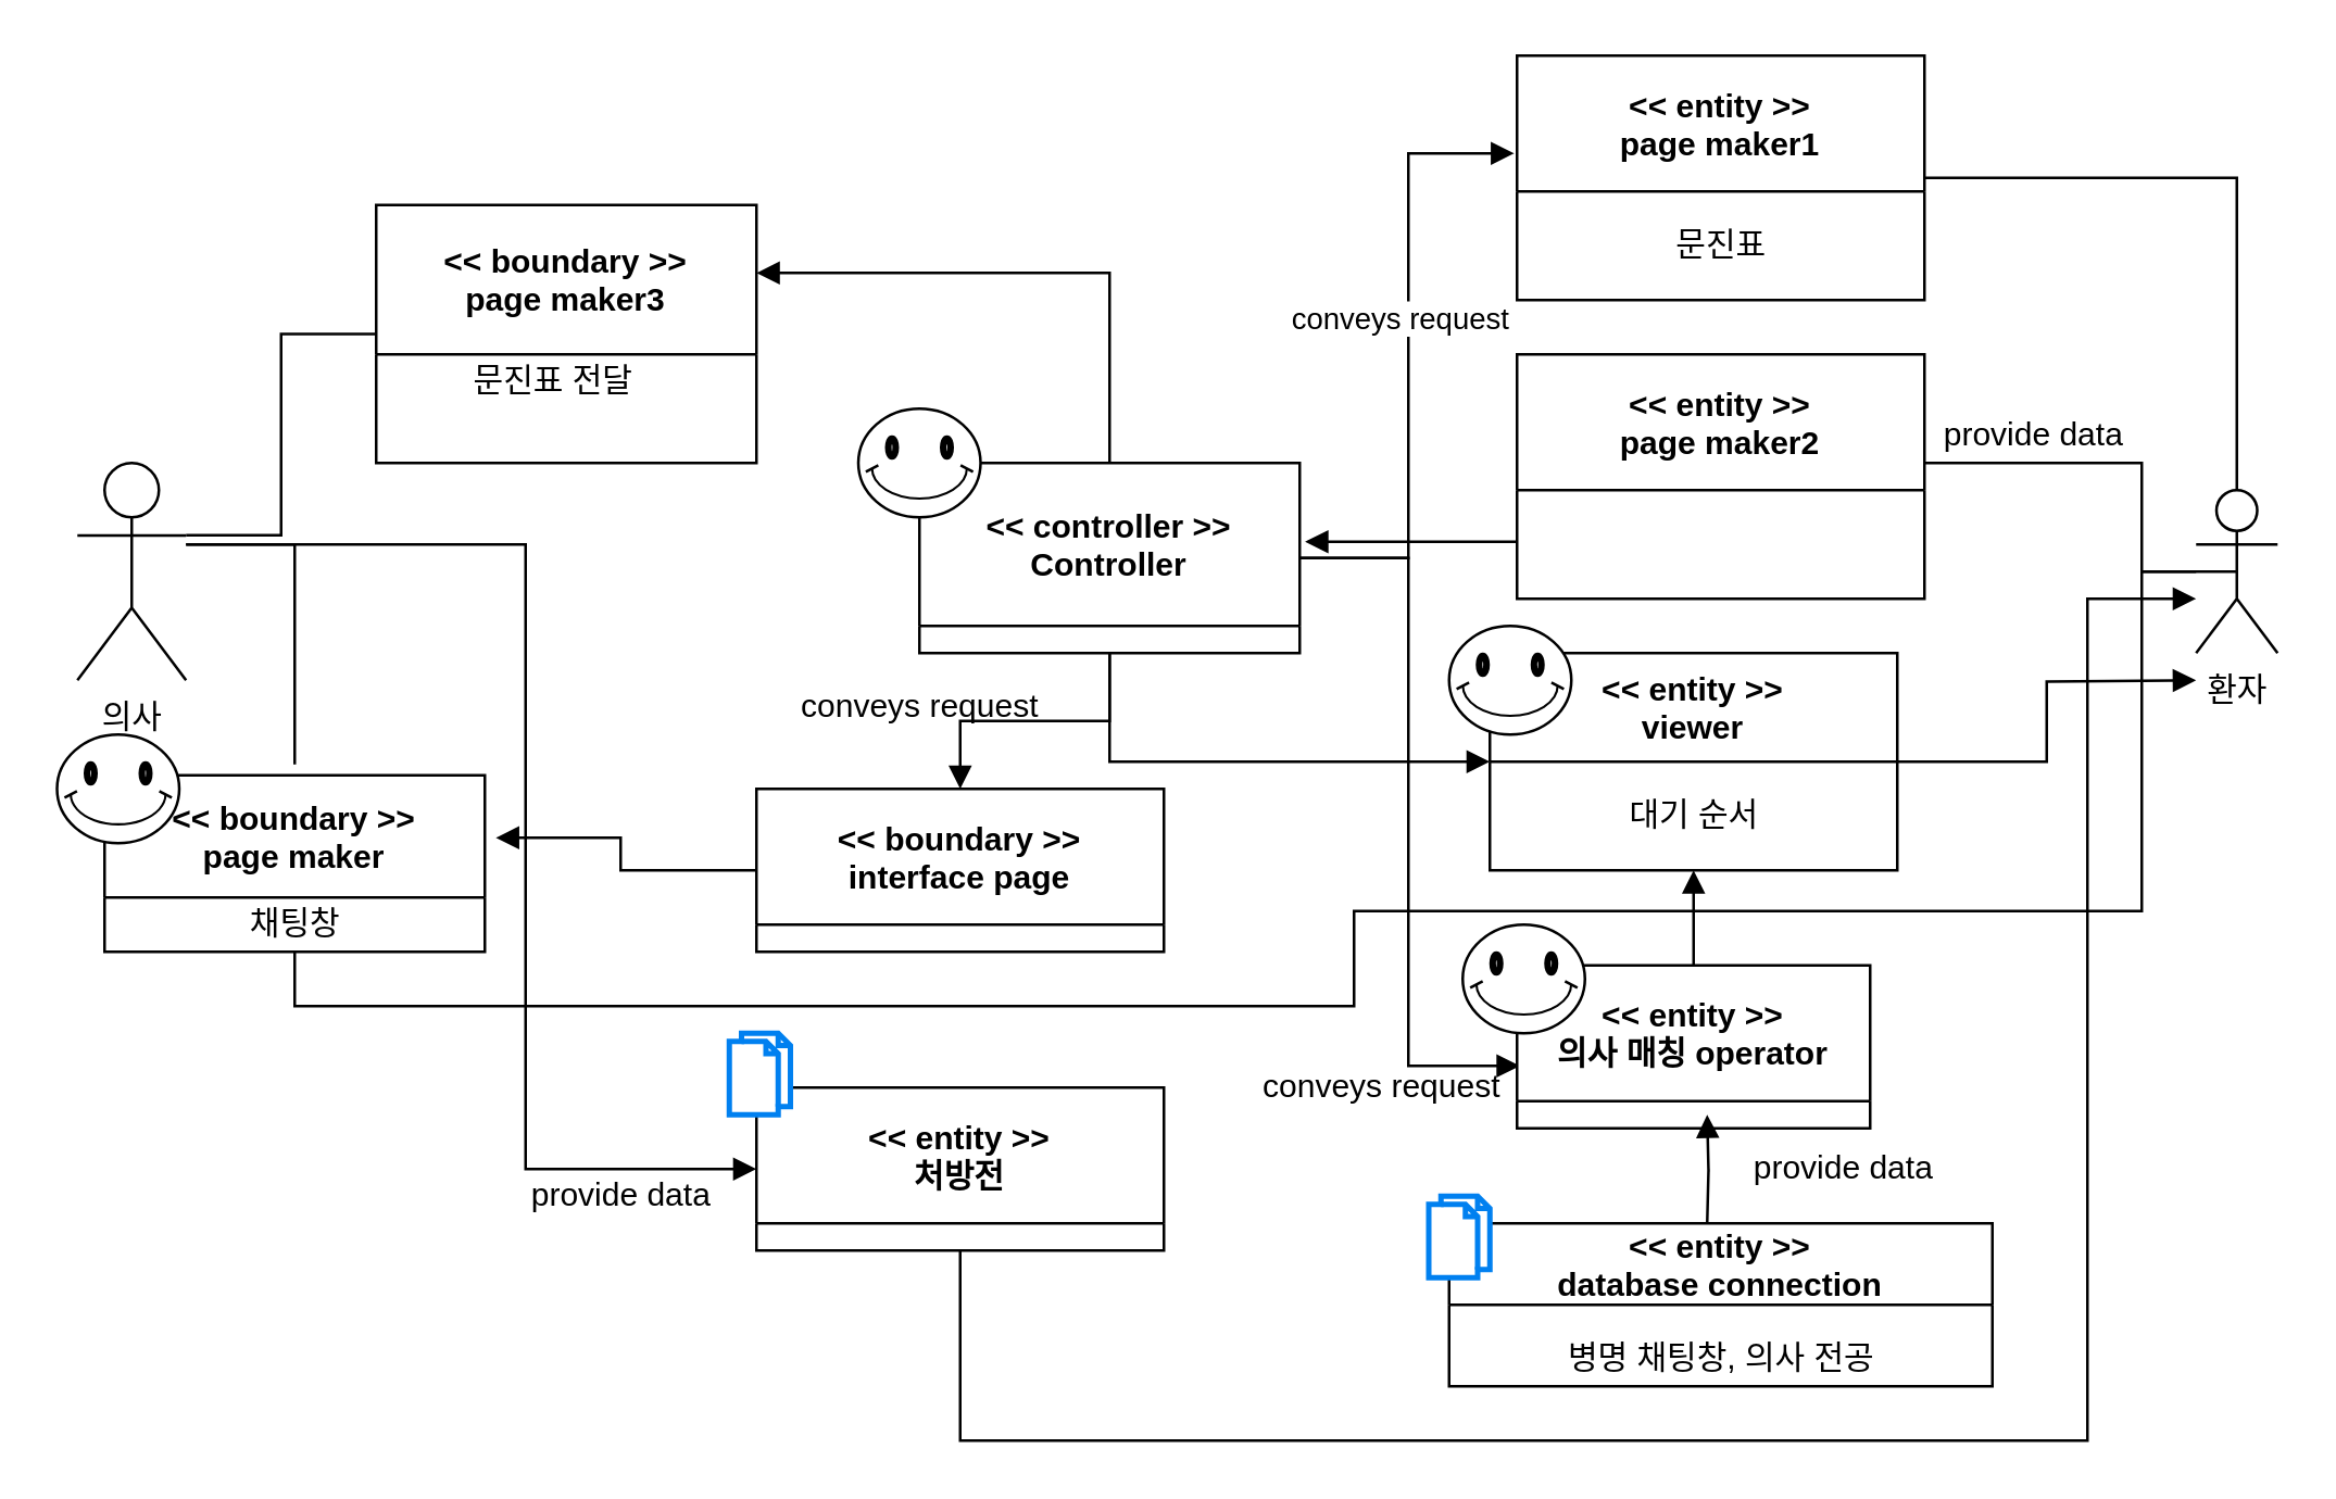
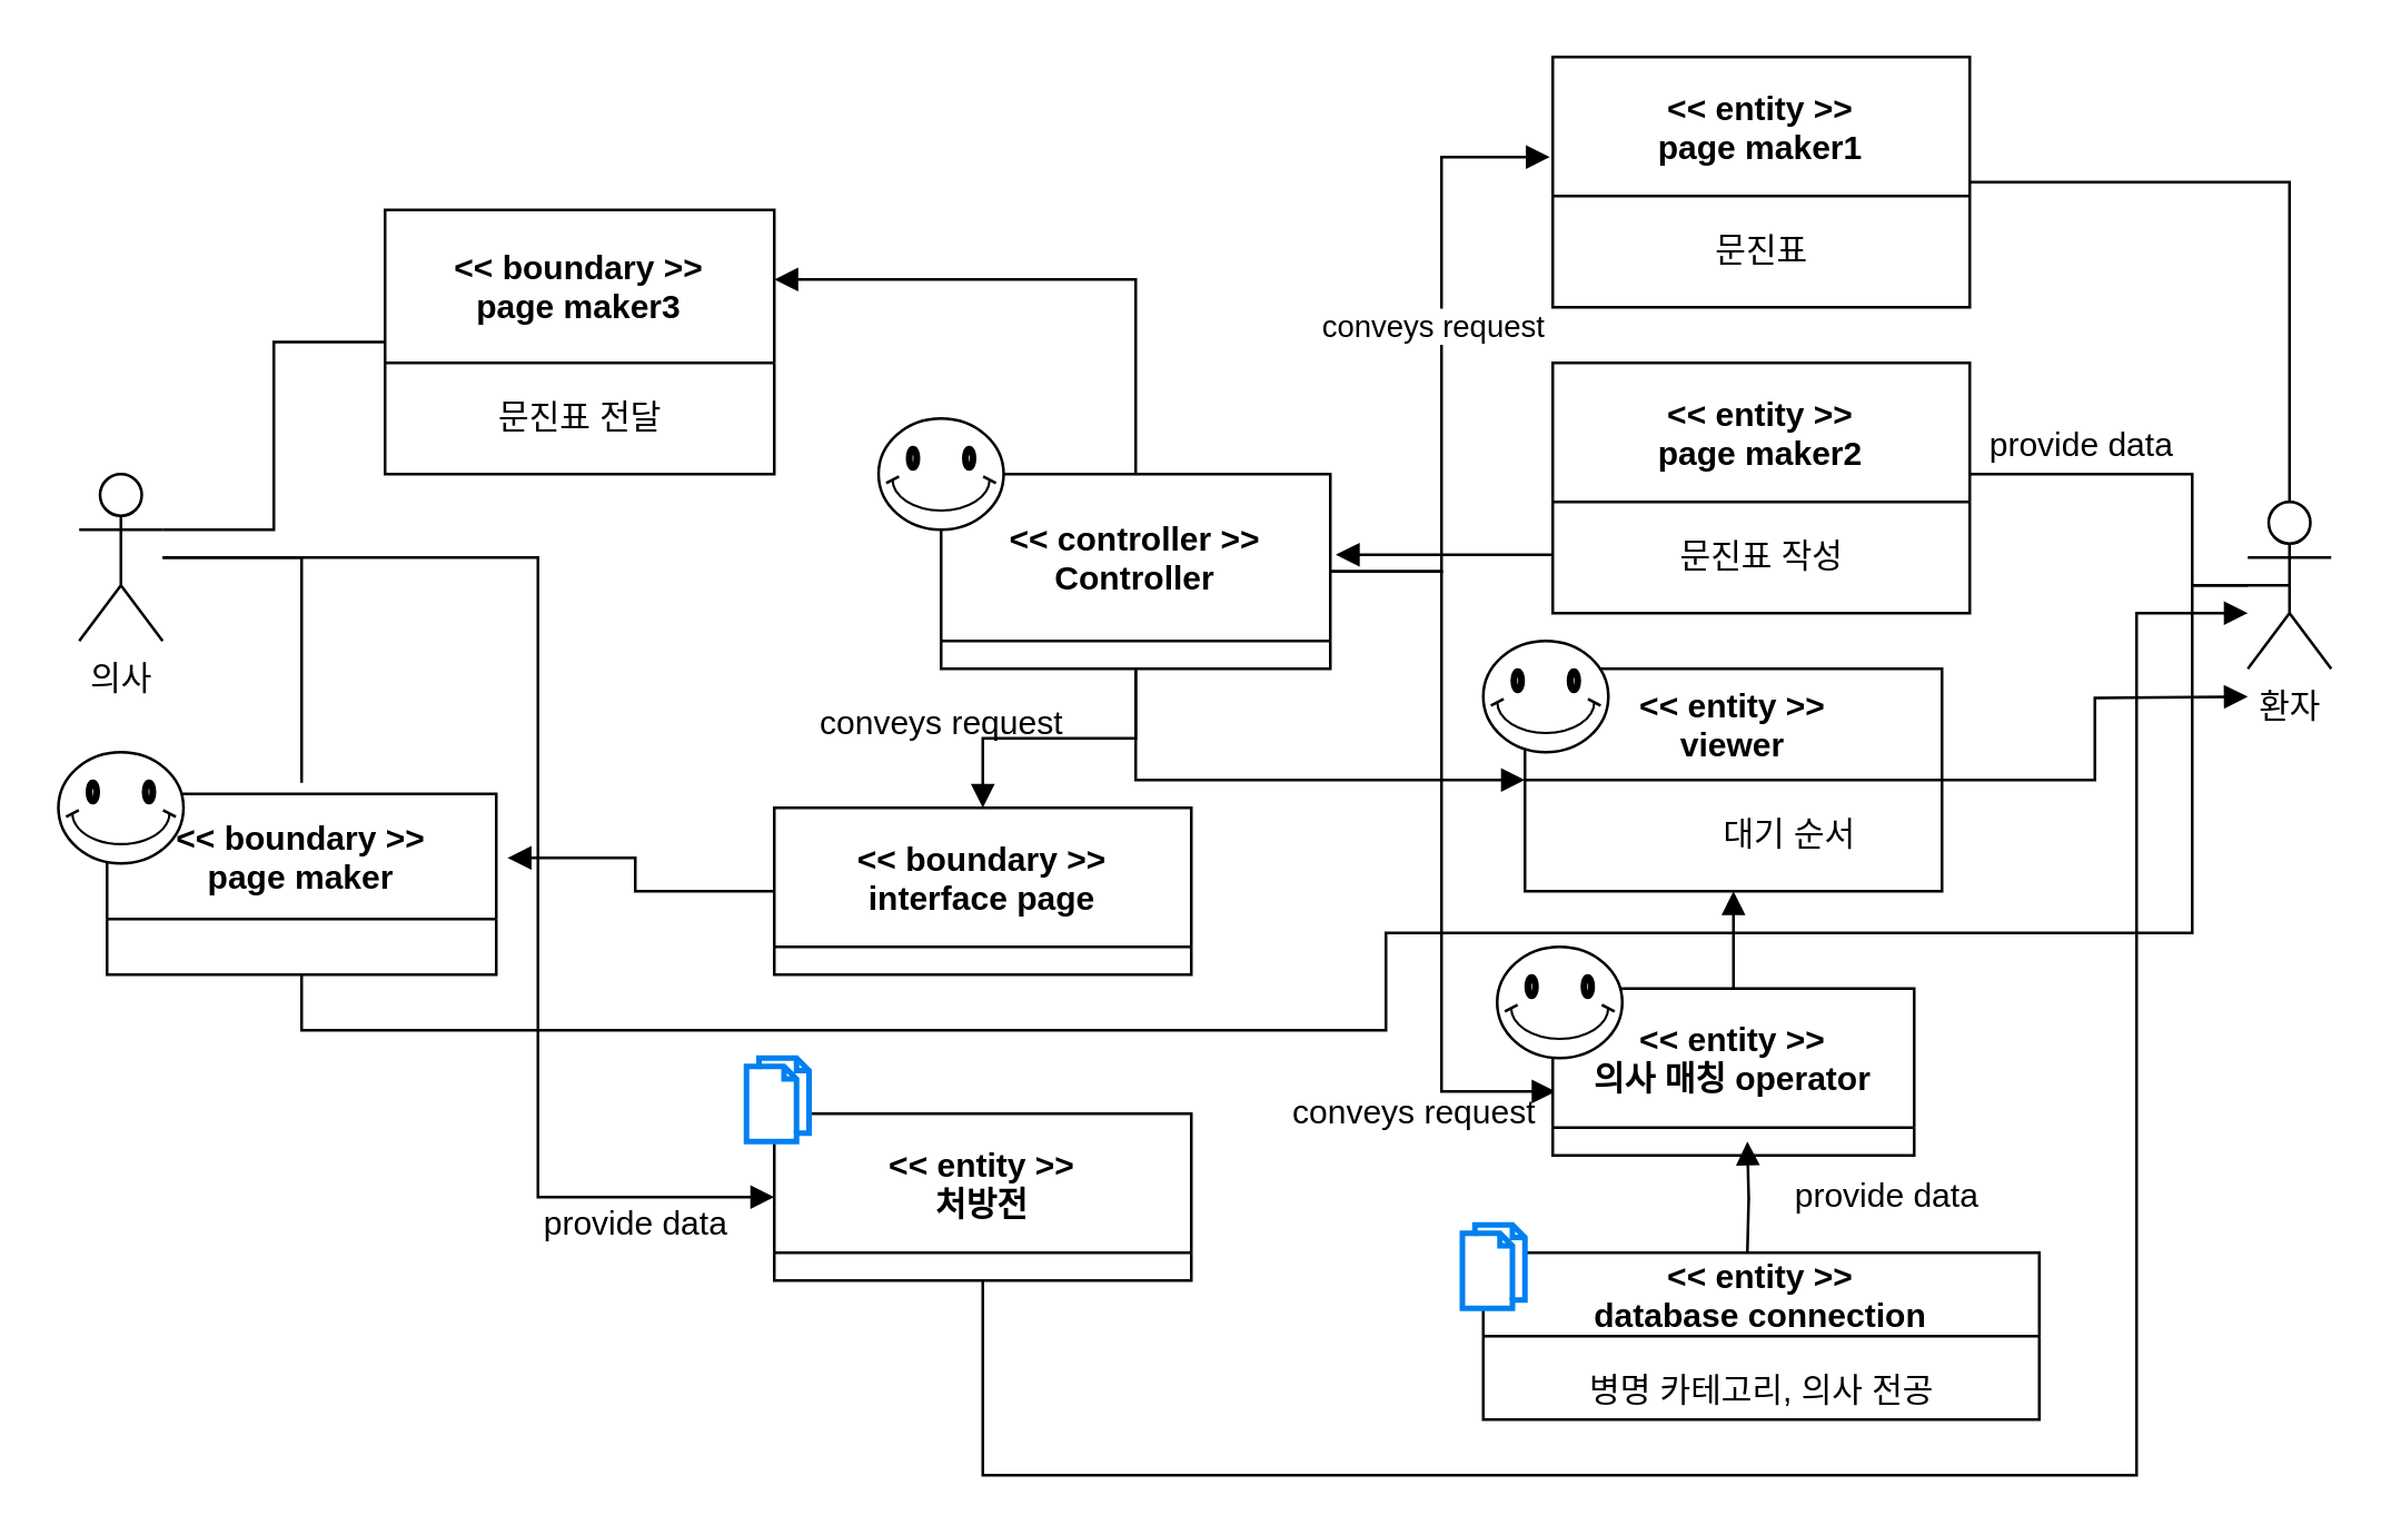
- <mxCell id="47" value="문진표 전달" style="text;html=1;align=center;verticalAlign=middle;resizable=0;points=[];autosize=1;strokeColor=none;" vertex="1" parent="46"><mxGeometry x="30" y="55" width="70" height="20" as="geometry" /></mxCell>
+ <mxCell id="47" value="문진표 전달" style="text;html=1;align=center;verticalAlign=middle;resizable=0;points=[];autosize=1;strokeColor=none;" vertex="1" parent="46"><mxGeometry x="35" y="65" width="70" height="20" as="geometry" /></mxCell>
+ <mxCell id="21" value="문진표 작성" style="text;html=1;align=center;verticalAlign=middle;resizable=0;points=[];autosize=1;strokeColor=none;" vertex="1" parent="20"><mxGeometry x="40" y="60" width="70" height="20" as="geometry" /></mxCell>
- <mxCell id="4" value="의사" style="shape=umlActor;verticalLabelPosition=bottom;verticalAlign=top;html=1;outlineConnect=0;" vertex="1" parent="1"><mxGeometry x="28" y="170" width="40" height="80" as="geometry" /></mxCell>
+ <mxCell id="4" value="의사" style="shape=umlActor;verticalLabelPosition=bottom;verticalAlign=top;html=1;outlineConnect=0;" vertex="1" parent="1"><mxGeometry x="28" y="170" width="30" height="60" as="geometry" /></mxCell>
- <mxCell id="24" value="대기 순서" style="text;html=1;align=center;verticalAlign=middle;resizable=0;points=[];autosize=1;strokeColor=none;" vertex="1" parent="23"><mxGeometry x="45" y="50" width="60" height="20" as="geometry" /></mxCell>
+ <mxCell id="24" value="대기 순서" style="text;html=1;align=center;verticalAlign=middle;resizable=0;points=[];autosize=1;strokeColor=none;" vertex="1" parent="23"><mxGeometry x="65" y="50" width="60" height="20" as="geometry" /></mxCell>
- <mxCell id="39" value="채팅창" style="text;html=1;align=center;verticalAlign=middle;resizable=0;points=[];autosize=1;strokeColor=none;" vertex="1" parent="38"><mxGeometry x="45" y="45" width="50" height="20" as="geometry" /></mxCell>
- <mxCell id="37" value="병명 채팅창, 의사 전공" style="text;html=1;align=center;verticalAlign=middle;resizable=0;points=[];autosize=1;strokeColor=none;" vertex="1" parent="36"><mxGeometry x="35" y="40" width="130" height="20" as="geometry" /></mxCell>
+ <mxCell id="37" value="병명 카테고리, 의사 전공" style="text;html=1;align=center;verticalAlign=middle;resizable=0;points=[];autosize=1;strokeColor=none;" vertex="1" parent="36"><mxGeometry x="35" y="40" width="130" height="20" as="geometry" /></mxCell>
